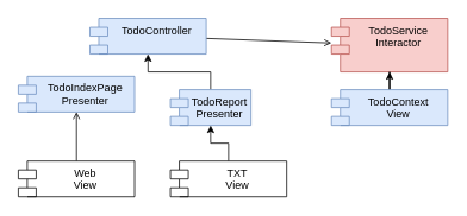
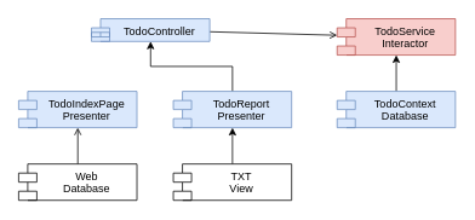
- <mxCell id="10" value="TodoController" style="shape=module;align=left;spacingLeft=20;align=center;verticalAlign=top;whiteSpace=wrap;html=1;fillColor=#dae8fc;strokeColor=#6c8ebf;" vertex="1" parent="1"><mxGeometry x="100" y="20" width="130" height="40" as="geometry" /></mxCell>
+ <mxCell id="10" value="TodoController" style="shape=module;align=left;spacingLeft=20;align=center;verticalAlign=top;whiteSpace=wrap;html=1;fillColor=#dae8fc;strokeColor=#6c8ebf;" vertex="1" parent="1"><mxGeometry x="100" y="20" width="130" height="25" as="geometry" /></mxCell>
- <mxCell id="11" value="TodoService&lt;br&gt;Interactor" style="shape=module;align=left;spacingLeft=20;align=center;verticalAlign=top;whiteSpace=wrap;html=1;fillColor=#f8cecc;strokeColor=#b85450;" vertex="1" parent="1"><mxGeometry x="370" y="20" width="130" height="60" as="geometry" /></mxCell>
+ <mxCell id="11" value="TodoService&lt;br&gt;Interactor" style="shape=module;align=left;spacingLeft=20;align=center;verticalAlign=top;whiteSpace=wrap;html=1;fillColor=#f8cecc;strokeColor=#b85450;" vertex="1" parent="1"><mxGeometry x="370" y="20" width="130" height="40" as="geometry" /></mxCell>
- <mxCell id="6" value="TodoIndexPage&lt;br&gt;Presenter" style="shape=module;align=left;spacingLeft=20;align=center;verticalAlign=top;whiteSpace=wrap;html=1;fillColor=#dae8fc;strokeColor=#6c8ebf;" vertex="1" parent="1"><mxGeometry x="20" y="85" width="130" height="40" as="geometry" /></mxCell>
+ <mxCell id="6" value="TodoIndexPage&lt;br&gt;Presenter" style="shape=module;align=left;spacingLeft=20;align=center;verticalAlign=top;whiteSpace=wrap;html=1;fillColor=#dae8fc;strokeColor=#6c8ebf;" vertex="1" parent="1"><mxGeometry x="20" y="100" width="130" height="40" as="geometry" /></mxCell>
- <mxCell id="8" value="TodoReport&lt;br&gt;Presenter" style="shape=module;align=left;spacingLeft=20;align=center;verticalAlign=top;whiteSpace=wrap;html=1;fillColor=#dae8fc;strokeColor=#6c8ebf;" vertex="1" parent="1"><mxGeometry x="190" y="100" width="90" height="40" as="geometry" /></mxCell>
+ <mxCell id="8" value="TodoReport&lt;br&gt;Presenter" style="shape=module;align=left;spacingLeft=20;align=center;verticalAlign=top;whiteSpace=wrap;html=1;fillColor=#dae8fc;strokeColor=#6c8ebf;" vertex="1" parent="1"><mxGeometry x="190" y="100" width="130" height="40" as="geometry" /></mxCell>
- <mxCell id="13" value="TodoContext&lt;br&gt;View" style="shape=module;align=left;spacingLeft=20;align=center;verticalAlign=top;whiteSpace=wrap;html=1;fillColor=#dae8fc;strokeColor=#6c8ebf;" vertex="1" parent="1"><mxGeometry x="370" y="100" width="130" height="40" as="geometry" /></mxCell>
+ <mxCell id="13" value="TodoContext&lt;br&gt;Database" style="shape=module;align=left;spacingLeft=20;align=center;verticalAlign=top;whiteSpace=wrap;html=1;fillColor=#dae8fc;strokeColor=#6c8ebf;" vertex="1" parent="1"><mxGeometry x="370" y="100" width="130" height="40" as="geometry" /></mxCell>
- <mxCell id="3" value="Web&lt;div&gt;View&lt;/div&gt;" style="shape=module;align=left;spacingLeft=20;align=center;verticalAlign=top;whiteSpace=wrap;html=1;" vertex="1" parent="1"><mxGeometry x="20" y="180" width="130" height="40" as="geometry" /></mxCell>
+ <mxCell id="3" value="Web&lt;div&gt;Database&lt;/div&gt;" style="shape=module;align=left;spacingLeft=20;align=center;verticalAlign=top;whiteSpace=wrap;html=1;" vertex="1" parent="1"><mxGeometry x="20" y="180" width="130" height="40" as="geometry" /></mxCell>
